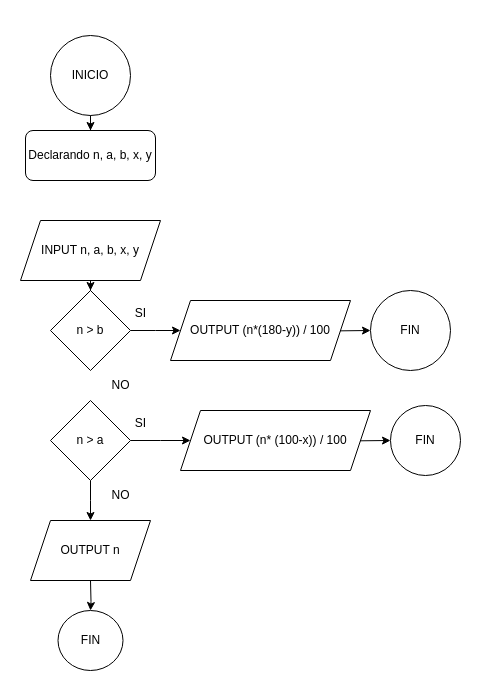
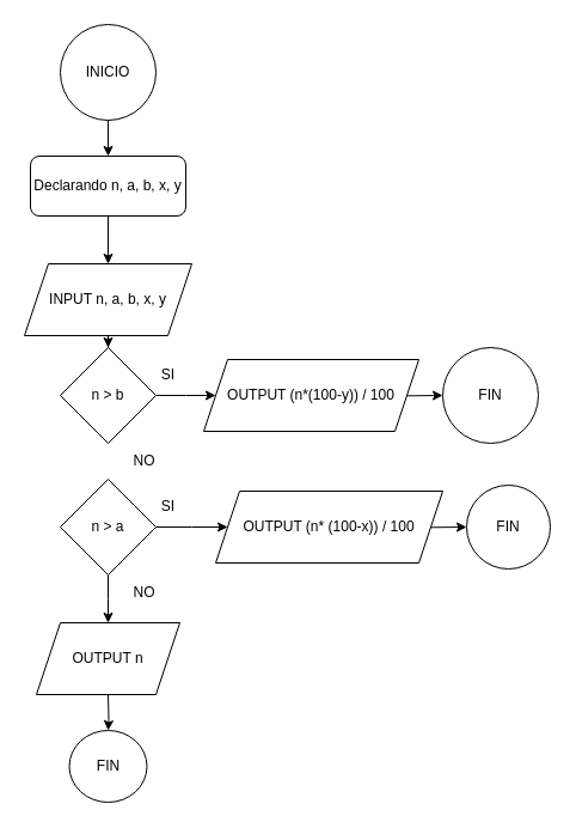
- <mxCell id="3" value="INICIO" style="ellipse;whiteSpace=wrap;html=1;" vertex="1" parent="1"><mxGeometry x="50" y="35" width="80" height="80" as="geometry" /></mxCell>
+ <mxCell id="3" value="INICIO" style="ellipse;whiteSpace=wrap;html=1;" vertex="1" parent="1"><mxGeometry x="50" y="20" width="80" height="80" as="geometry" /></mxCell>
+ <mxCell id="4" value="" style="edgeStyle=orthogonalEdgeStyle;rounded=0;orthogonalLoop=1;jettySize=auto;html=1;" edge="1" parent="1" source="5" target="7"><mxGeometry relative="1" as="geometry" /></mxCell>
- <mxCell id="23" value="OUTPUT (n*(180-y)) / 100" style="shape=parallelogram;perimeter=parallelogramPerimeter;whiteSpace=wrap;html=1;fixedSize=1;" vertex="1" parent="1"><mxGeometry x="170" y="300" width="180" height="60" as="geometry" /></mxCell>
+ <mxCell id="23" value="OUTPUT (n*(100-y)) / 100" style="shape=parallelogram;perimeter=parallelogramPerimeter;whiteSpace=wrap;html=1;fixedSize=1;" vertex="1" parent="1"><mxGeometry x="170" y="300" width="180" height="60" as="geometry" /></mxCell>
